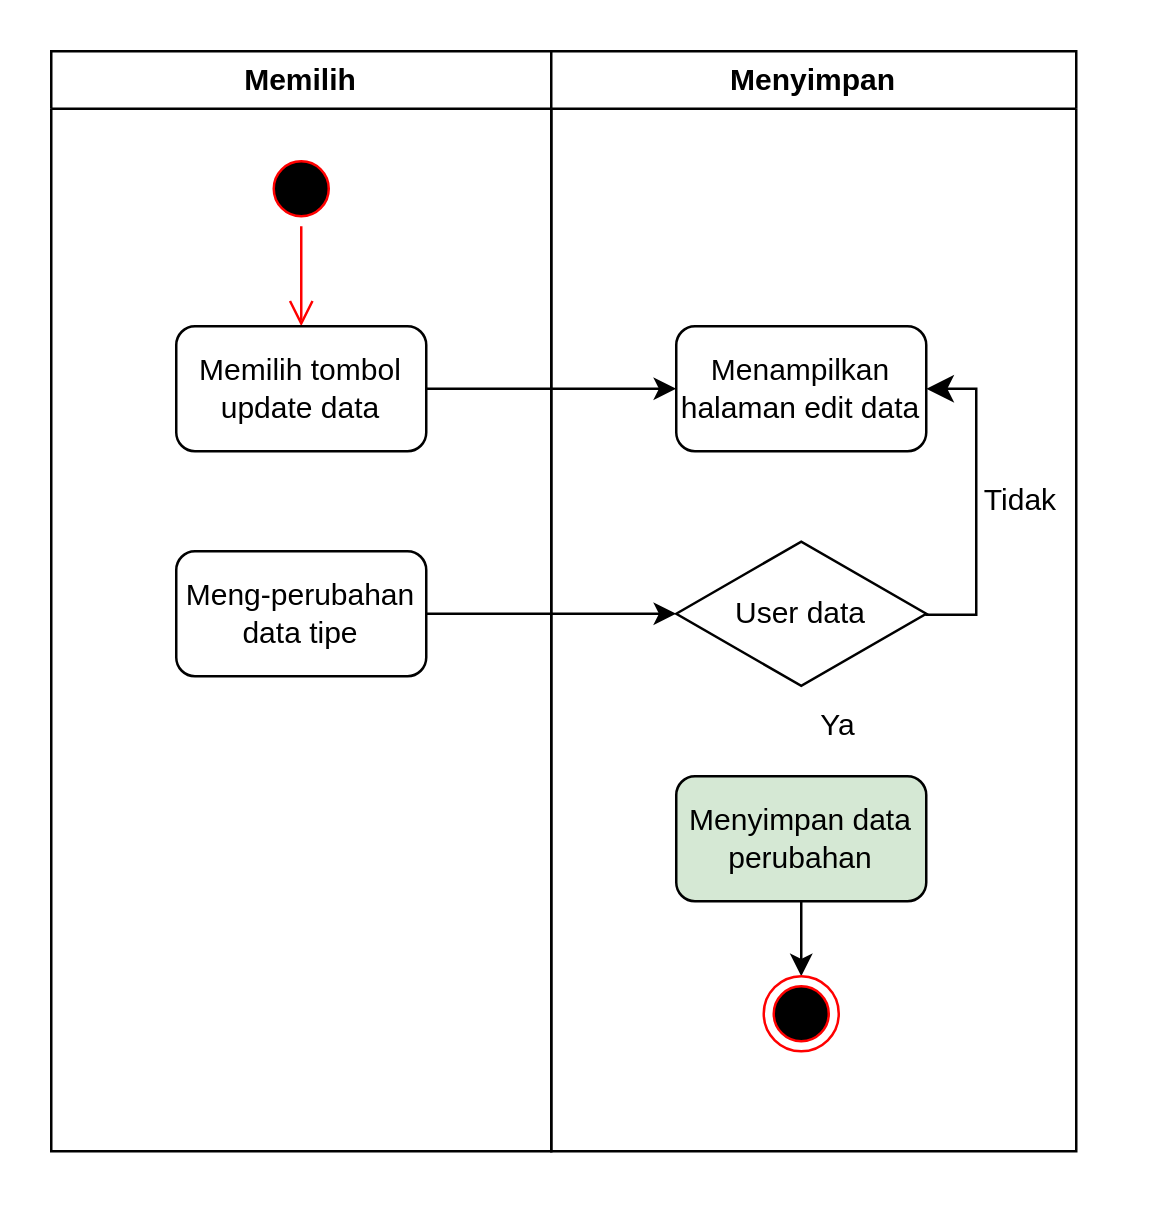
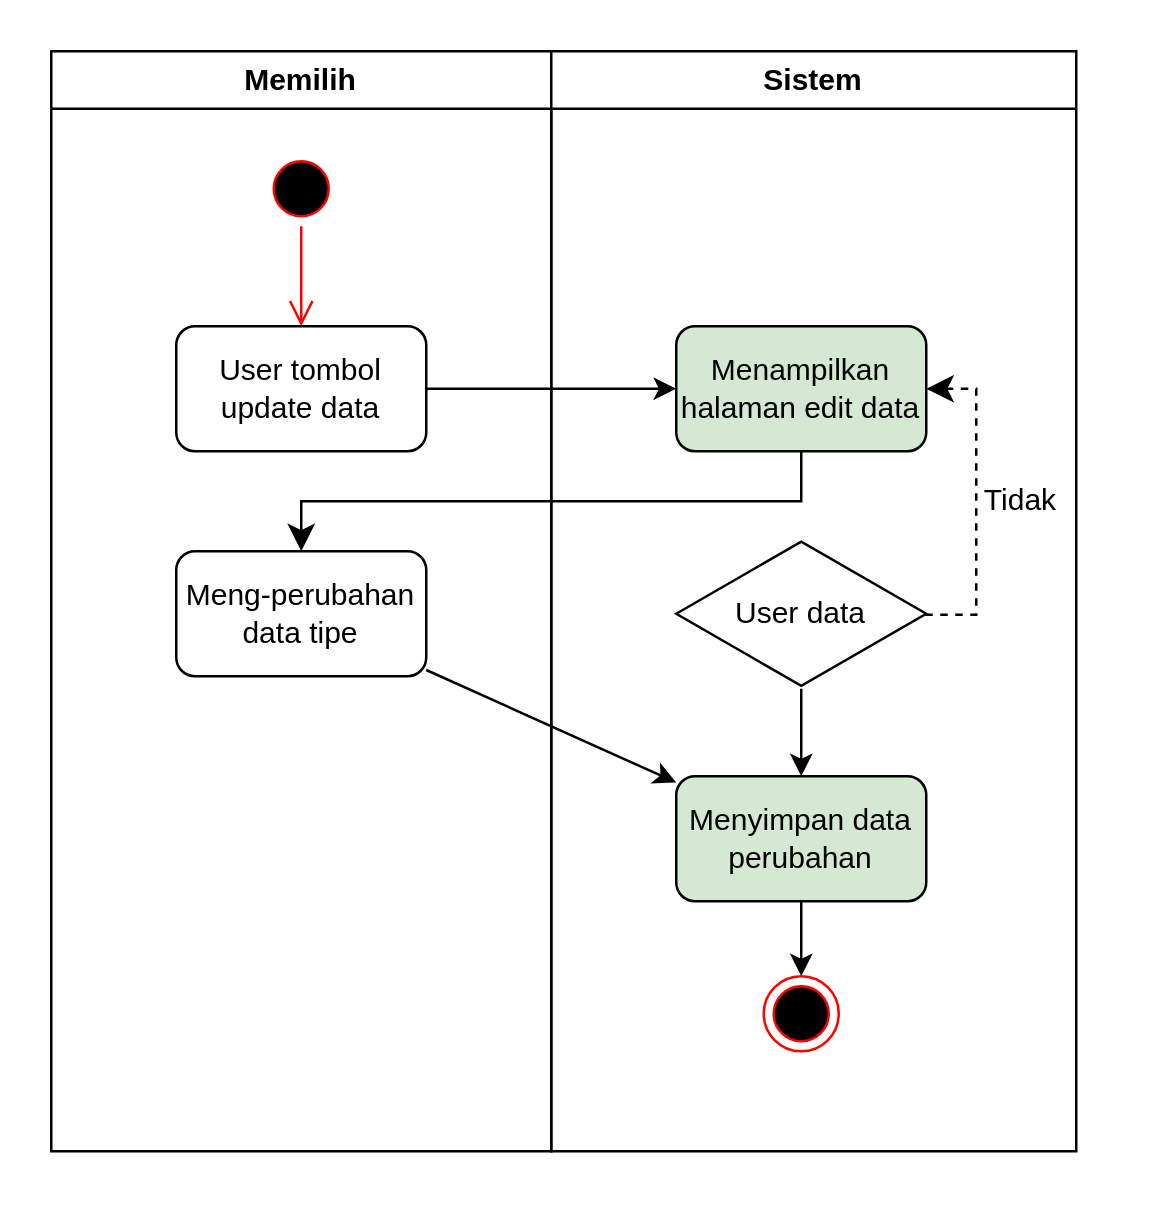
- <mxCell id="7" value="Menyimpan" style="swimlane;whiteSpace=wrap;html=1;" vertex="1" parent="1"><mxGeometry x="220" y="20" width="210" height="440" as="geometry" /></mxCell>
+ <mxCell id="7" value="Sistem" style="swimlane;whiteSpace=wrap;html=1;" vertex="1" parent="1"><mxGeometry x="220" y="20" width="210" height="440" as="geometry" /></mxCell>
- <mxCell id="5" value="&lt;span style=&quot;color: rgb(0, 0, 0);&quot;&gt;Memilih tombol update data&lt;/span&gt;" style="rounded=1;whiteSpace=wrap;html=1;" vertex="1" parent="2"><mxGeometry x="50" y="110" width="100" height="50" as="geometry" /></mxCell>
+ <mxCell id="5" value="&lt;span style=&quot;color: rgb(0, 0, 0);&quot;&gt;User tombol update data&lt;/span&gt;" style="rounded=1;whiteSpace=wrap;html=1;" vertex="1" parent="2"><mxGeometry x="50" y="110" width="100" height="50" as="geometry" /></mxCell>
- <mxCell id="8" value="Menampilkan halaman edit data" style="rounded=1;whiteSpace=wrap;html=1;" vertex="1" parent="7"><mxGeometry x="50" y="110" width="100" height="50" as="geometry" /></mxCell>
+ <mxCell id="8" value="Menampilkan halaman edit data" style="rounded=1;whiteSpace=wrap;html=1;fillColor=#d5e8d4;" vertex="1" parent="7"><mxGeometry x="50" y="110" width="100" height="50" as="geometry" /></mxCell>
+ <mxCell id="18" value="" style="edgeStyle=elbowEdgeStyle;elbow=vertical;endArrow=classic;html=1;curved=0;rounded=0;endSize=8;startSize=8;entryX=0.5;entryY=0;entryDx=0;entryDy=0;exitX=0.5;exitY=1;exitDx=0;exitDy=0;" edge="1" parent="1" source="8" target="6"><mxGeometry width="50" height="50" relative="1" as="geometry"><mxPoint x="200" y="220" as="sourcePoint" /><mxPoint x="250" y="170" as="targetPoint" /></mxGeometry></mxCell>
- <mxCell id="11" value="" style="edgeStyle=elbowEdgeStyle;elbow=horizontal;endArrow=classic;html=1;curved=0;rounded=0;endSize=8;startSize=8;entryX=1;entryY=0.5;entryDx=0;entryDy=0;exitX=0.996;exitY=0.507;exitDx=0;exitDy=0;exitPerimeter=0;" edge="1" parent="7" source="10" target="8"><mxGeometry width="50" height="50" relative="1" as="geometry"><mxPoint x="150" y="220" as="sourcePoint" /><mxPoint x="200" y="170" as="targetPoint" /><Array as="points"><mxPoint x="170" y="190" /></Array></mxGeometry></mxCell>
+ <mxCell id="11" value="" style="edgeStyle=elbowEdgeStyle;elbow=horizontal;endArrow=classic;html=1;curved=0;rounded=0;endSize=8;startSize=8;entryX=1;entryY=0.5;entryDx=0;entryDy=0;exitX=0.996;exitY=0.507;exitDx=0;exitDy=0;exitPerimeter=0;dashed=1;" edge="1" parent="7" source="10" target="8"><mxGeometry width="50" height="50" relative="1" as="geometry"><mxPoint x="150" y="220" as="sourcePoint" /><mxPoint x="200" y="170" as="targetPoint" /><Array as="points"><mxPoint x="170" y="190" /></Array></mxGeometry></mxCell>
- <mxCell id="19" value="" style="edgeStyle=none;html=1;" edge="1" parent="1" source="6" target="10"><mxGeometry relative="1" as="geometry" /></mxCell>
+ <mxCell id="19" value="" style="edgeStyle=none;html=1;" edge="1" parent="1" source="6" target="14"><mxGeometry relative="1" as="geometry" /></mxCell>
+ <mxCell id="9" value="" style="edgeStyle=none;html=1;" edge="1" parent="7" source="10" target="14"><mxGeometry relative="1" as="geometry" /></mxCell>
- <mxCell id="15" value="Ya" style="text;html=1;align=center;verticalAlign=middle;whiteSpace=wrap;rounded=0;" vertex="1" parent="7"><mxGeometry x="85" y="255" width="60" height="30" as="geometry" /></mxCell>
